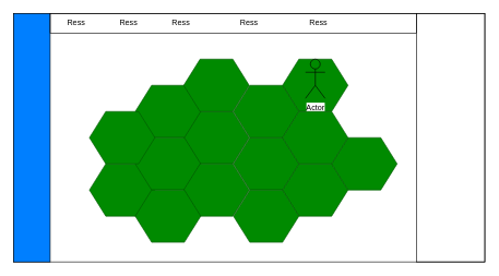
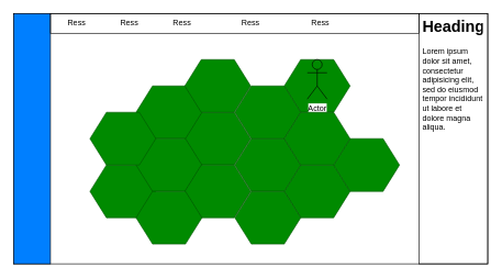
+ <mxCell id="16" value="&lt;h1&gt;Heading&lt;/h1&gt;&lt;p&gt;Lorem ipsum dolor sit amet, consectetur adipisicing elit, sed do eiusmod tempor incididunt ut labore et dolore magna aliqua.&lt;/p&gt;" style="text;html=1;strokeColor=none;fillColor=none;spacing=5;spacingTop=-20;whiteSpace=wrap;overflow=hidden;rounded=0;" vertex="1" parent="1"><mxGeometry x="636" y="20" width="100" height="380" as="geometry" /></mxCell>
